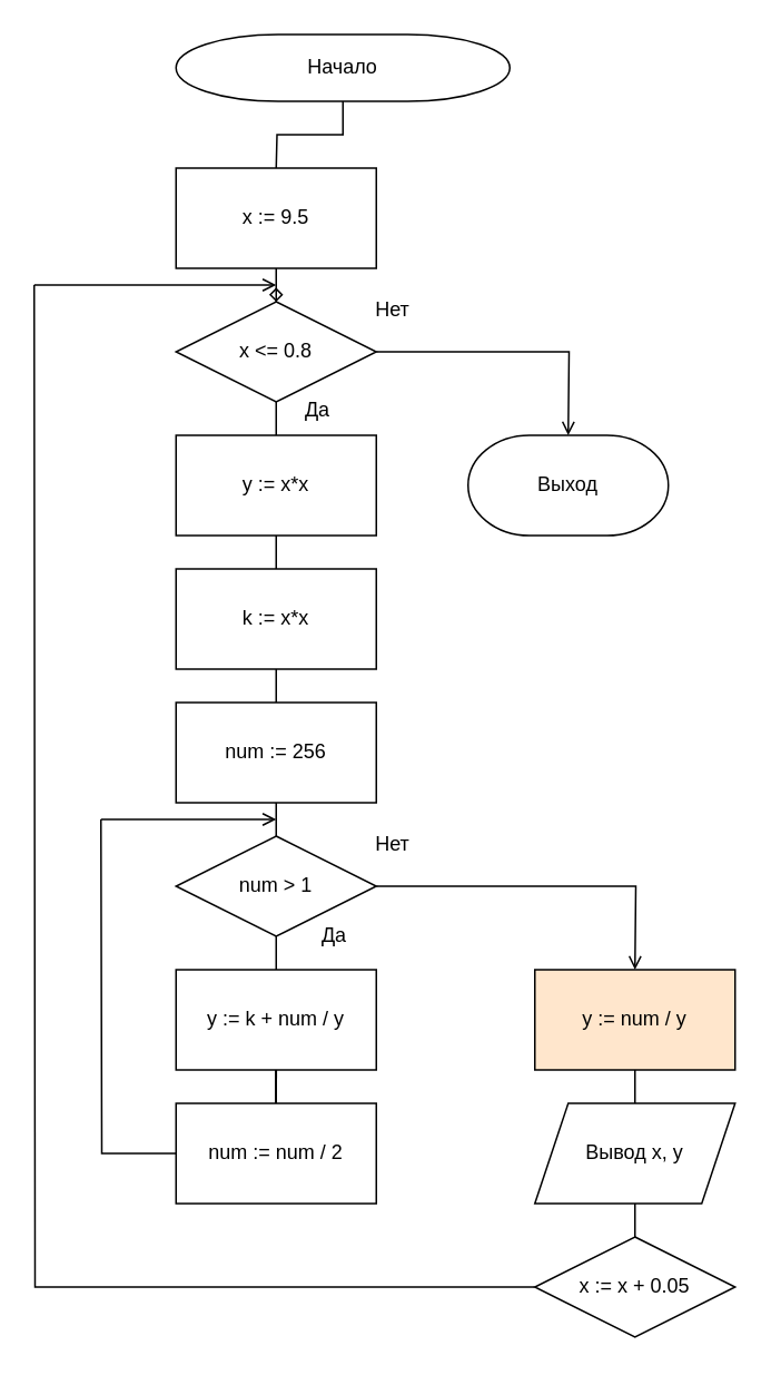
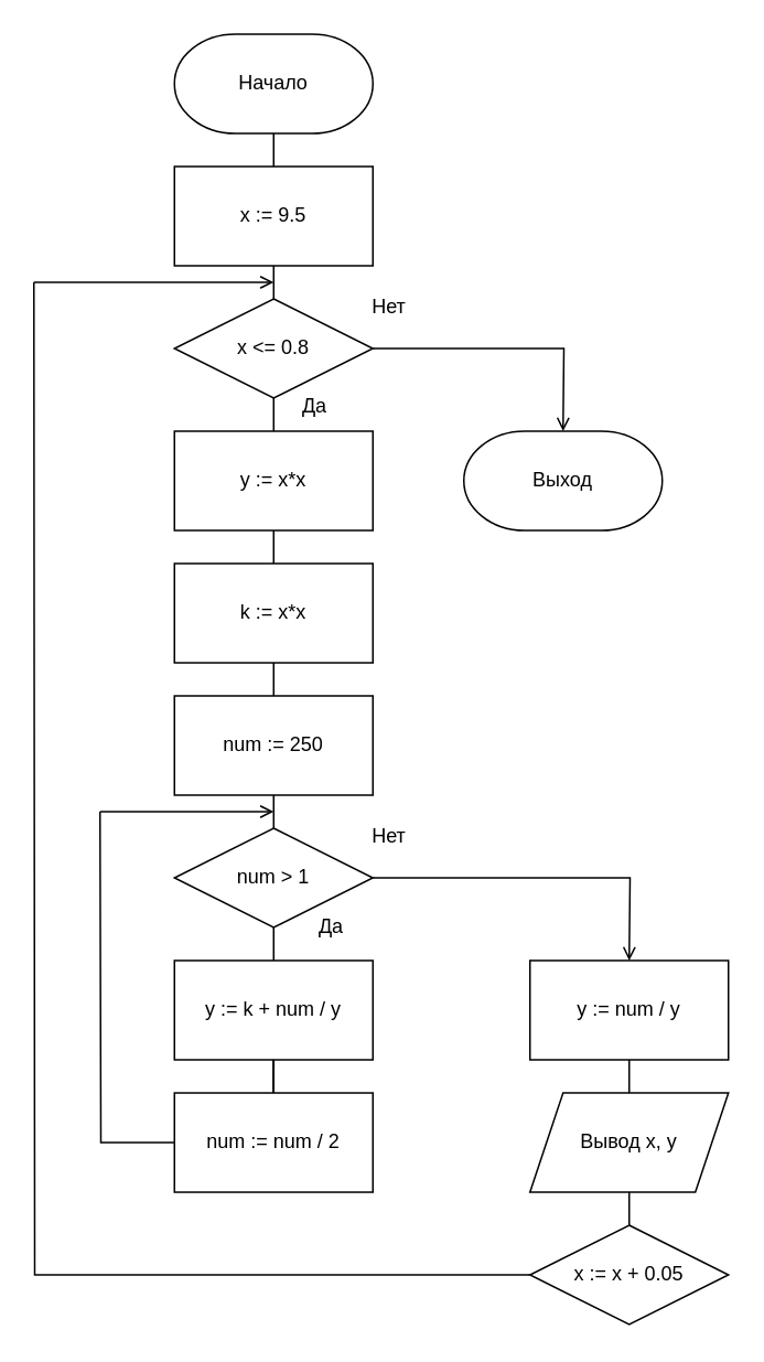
- <mxCell id="3" value="Начало" style="strokeWidth=1;html=1;shape=mxgraph.flowchart.terminator;whiteSpace=wrap;" vertex="1" parent="1"><mxGeometry x="105" y="20" width="200" height="40" as="geometry" /></mxCell>
+ <mxCell id="3" value="Начало" style="strokeWidth=1;html=1;shape=mxgraph.flowchart.terminator;whiteSpace=wrap;" vertex="1" parent="1"><mxGeometry x="105" width="120" height="60" as="geometry" y="20" /></mxCell>
- <mxCell id="4" style="edgeStyle=orthogonalEdgeStyle;rounded=0;orthogonalLoop=1;jettySize=auto;html=1;entryX=0.5;entryY=0;entryDx=0;entryDy=0;endArrow=diamond;endFill=0;" edge="1" parent="1" source="5" target="17"><mxGeometry relative="1" as="geometry" /></mxCell>
+ <mxCell id="4" style="edgeStyle=orthogonalEdgeStyle;rounded=0;orthogonalLoop=1;jettySize=auto;html=1;entryX=0.5;entryY=0;entryDx=0;entryDy=0;endArrow=none;endFill=0;" edge="1" parent="1" source="5" target="17"><mxGeometry relative="1" as="geometry" /></mxCell>
- <mxCell id="12" value="num := 256" style="rounded=0;whiteSpace=wrap;html=1;" vertex="1" parent="1"><mxGeometry x="105" y="420" width="120" height="60" as="geometry" /></mxCell>
+ <mxCell id="12" value="num := 250" style="rounded=0;whiteSpace=wrap;html=1;" vertex="1" parent="1"><mxGeometry x="105" y="420" width="120" height="60" as="geometry" /></mxCell>
- <mxCell id="31" value="y := num / y" style="rounded=0;whiteSpace=wrap;html=1;strokeWidth=1;fillColor=#ffe6cc;" vertex="1" parent="1"><mxGeometry x="320" y="580" width="120" height="60" as="geometry" /></mxCell>
+ <mxCell id="31" value="y := num / y" style="rounded=0;whiteSpace=wrap;html=1;strokeWidth=1;" vertex="1" parent="1"><mxGeometry x="320" y="580" width="120" height="60" as="geometry" /></mxCell>
